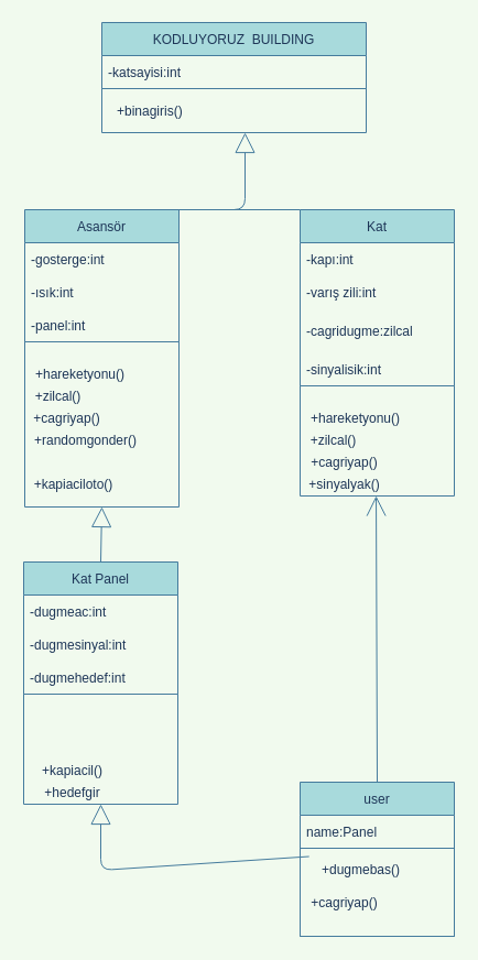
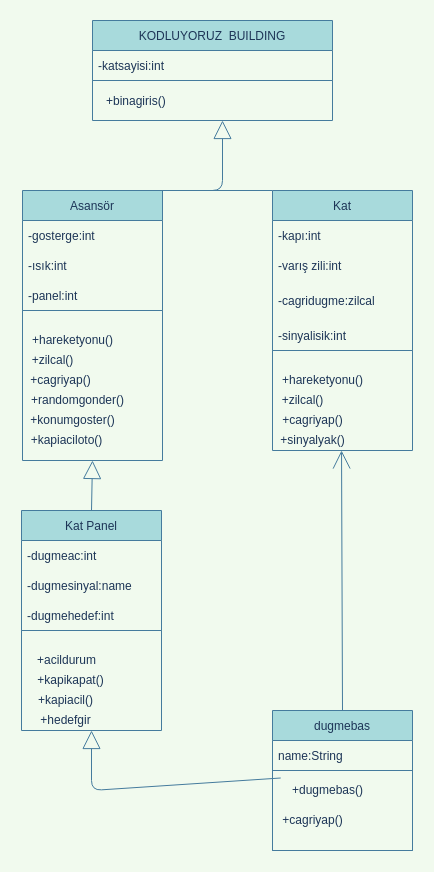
+ <mxCell id="23" value="+konumgoster()" style="text;html=1;align=center;verticalAlign=middle;resizable=0;points=[];autosize=1;strokeColor=none;fillColor=none;fontColor=#1D3557;" vertex="1" parent="18"><mxGeometry y="100" width="100" height="20" as="geometry" /></mxCell>
- <mxCell id="34" value="-dugmesinyal:int" style="text;strokeColor=none;fillColor=none;align=left;verticalAlign=middle;spacingLeft=4;spacingRight=4;overflow=hidden;points=[[0,0.5],[1,0.5]];portConstraint=eastwest;rotatable=0;rounded=0;sketch=0;fontColor=#1D3557;" vertex="1" parent="32"><mxGeometry y="60" width="140" height="30" as="geometry" /></mxCell>
+ <mxCell id="34" value="-dugmesinyal:name" style="text;strokeColor=none;fillColor=none;align=left;verticalAlign=middle;spacingLeft=4;spacingRight=4;overflow=hidden;points=[[0,0.5],[1,0.5]];portConstraint=eastwest;rotatable=0;rounded=0;sketch=0;fontColor=#1D3557;" vertex="1" parent="32"><mxGeometry y="60" width="140" height="30" as="geometry" /></mxCell>
+ <mxCell id="37" value="+acildurum" style="text;html=1;align=center;verticalAlign=middle;resizable=0;points=[];autosize=1;strokeColor=none;fillColor=none;fontColor=#1D3557;" vertex="1" parent="36"><mxGeometry x="10" y="20" width="70" height="20" as="geometry" /></mxCell>
+ <mxCell id="38" value="+kapikapat()" style="text;html=1;align=center;verticalAlign=middle;resizable=0;points=[];autosize=1;strokeColor=none;fillColor=none;fontColor=#1D3557;" vertex="1" parent="36"><mxGeometry x="9" y="40" width="80" height="20" as="geometry" /></mxCell>
- <mxCell id="26" value="user" style="swimlane;fontStyle=0;childLayout=stackLayout;horizontal=1;startSize=30;horizontalStack=0;resizeParent=1;resizeParentMax=0;resizeLast=0;collapsible=1;marginBottom=0;rounded=0;sketch=0;fontColor=#1D3557;strokeColor=#457B9D;fillColor=#A8DADC;" vertex="1" parent="1"><mxGeometry x="272" y="710" width="140" height="140" as="geometry" /></mxCell>
+ <mxCell id="26" value="dugmebas" style="swimlane;fontStyle=0;childLayout=stackLayout;horizontal=1;startSize=30;horizontalStack=0;resizeParent=1;resizeParentMax=0;resizeLast=0;collapsible=1;marginBottom=0;rounded=0;sketch=0;fontColor=#1D3557;strokeColor=#457B9D;fillColor=#A8DADC;" vertex="1" parent="1"><mxGeometry x="272" y="710" width="140" height="140" as="geometry" /></mxCell>
- <mxCell id="27" value="name:Panel" style="text;strokeColor=none;fillColor=none;align=left;verticalAlign=middle;spacingLeft=4;spacingRight=4;overflow=hidden;points=[[0,0.5],[1,0.5]];portConstraint=eastwest;rotatable=0;rounded=0;sketch=0;fontColor=#1D3557;" vertex="1" parent="26"><mxGeometry y="30" width="140" height="30" as="geometry" /></mxCell>
+ <mxCell id="27" value="name:String" style="text;strokeColor=none;fillColor=none;align=left;verticalAlign=middle;spacingLeft=4;spacingRight=4;overflow=hidden;points=[[0,0.5],[1,0.5]];portConstraint=eastwest;rotatable=0;rounded=0;sketch=0;fontColor=#1D3557;" vertex="1" parent="26"><mxGeometry y="30" width="140" height="30" as="geometry" /></mxCell>
